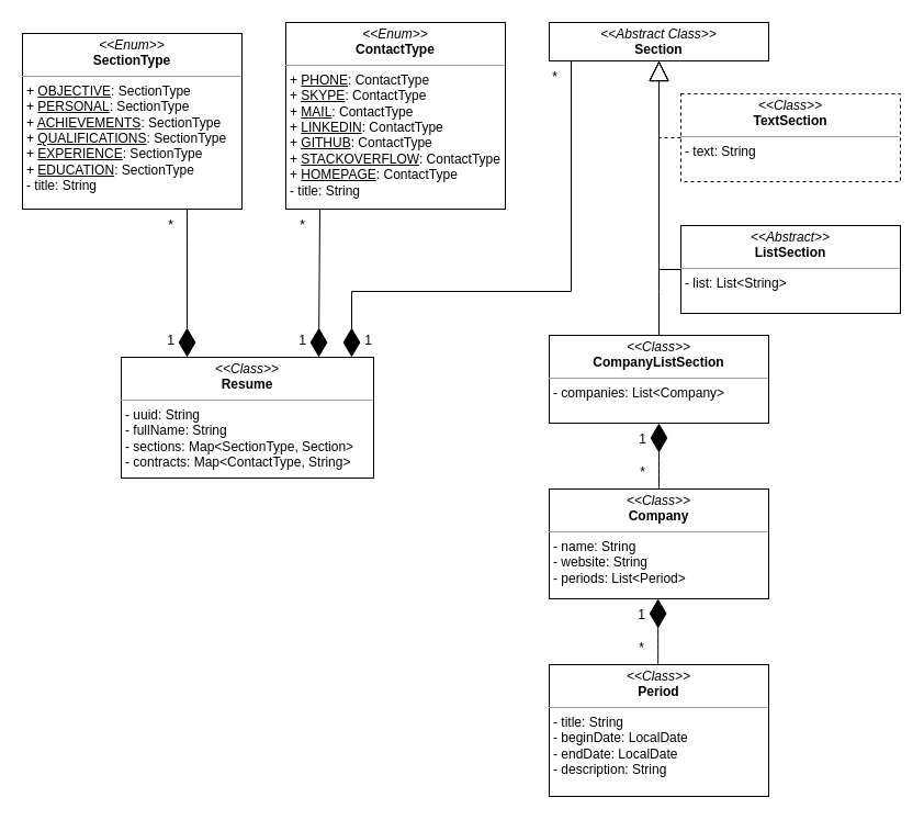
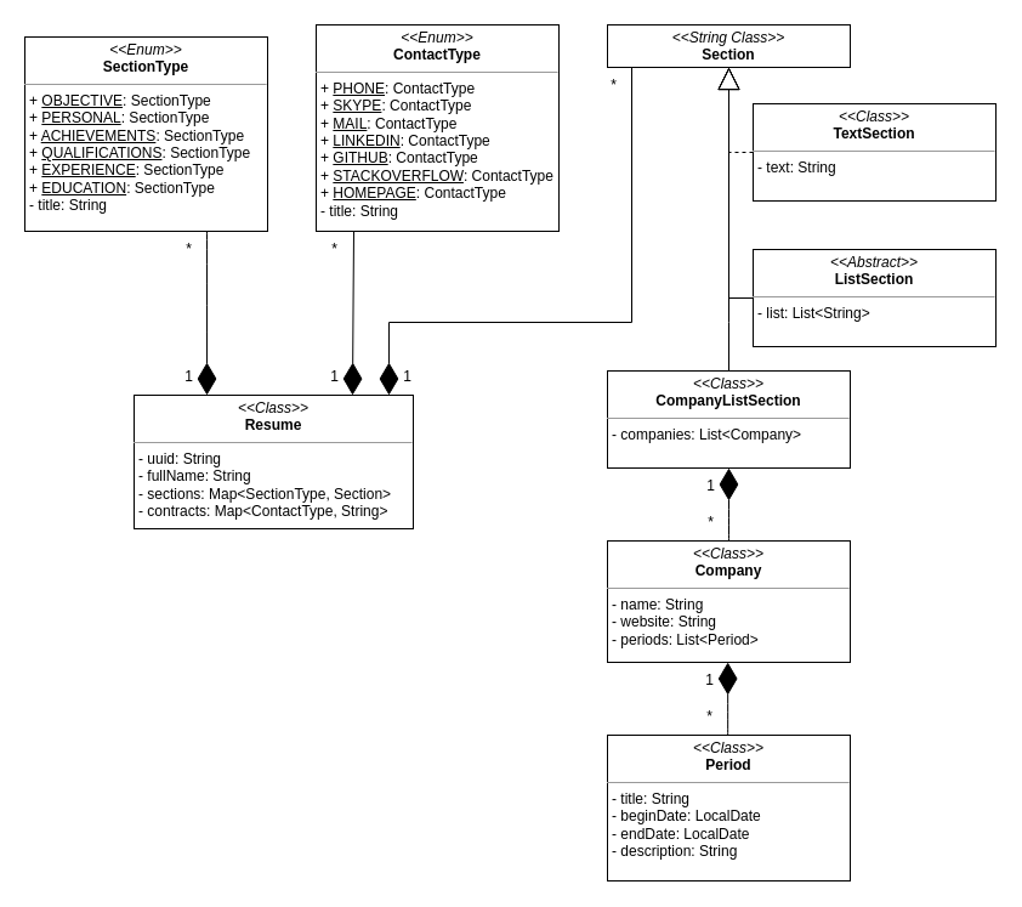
- <mxCell id="11" value="&lt;p style=&quot;margin:0px;margin-top:4px;text-align:center;&quot;&gt;&lt;i&gt;&amp;lt;&amp;lt;Abstract Class&amp;gt;&amp;gt;&lt;/i&gt;&lt;br&gt;&lt;b&gt;Section&lt;/b&gt;&lt;/p&gt;&lt;hr size=&quot;1&quot;&gt;" style="verticalAlign=top;align=left;overflow=fill;fontSize=12;fontFamily=Helvetica;html=1;" vertex="1" parent="1"><mxGeometry x="500" y="20" width="200" height="35" as="geometry" /></mxCell>
+ <mxCell id="11" value="&lt;p style=&quot;margin:0px;margin-top:4px;text-align:center;&quot;&gt;&lt;i&gt;&amp;lt;&amp;lt;String Class&amp;gt;&amp;gt;&lt;/i&gt;&lt;br&gt;&lt;b&gt;Section&lt;/b&gt;&lt;/p&gt;&lt;hr size=&quot;1&quot;&gt;" style="verticalAlign=top;align=left;overflow=fill;fontSize=12;fontFamily=Helvetica;html=1;" vertex="1" parent="1"><mxGeometry x="500" y="20" width="200" height="35" as="geometry" /></mxCell>
- <mxCell id="16" value="&lt;p style=&quot;margin:0px;margin-top:4px;text-align:center;&quot;&gt;&lt;i&gt;&amp;lt;&amp;lt;Class&amp;gt;&amp;gt;&lt;/i&gt;&lt;br&gt;&lt;b&gt;TextSection&lt;/b&gt;&lt;/p&gt;&lt;hr size=&quot;1&quot;&gt;&lt;p style=&quot;margin:0px;margin-left:4px;&quot;&gt;- text: String&lt;br&gt;&lt;/p&gt;" style="verticalAlign=top;align=left;overflow=fill;fontSize=12;fontFamily=Helvetica;html=1;dashed=1;" vertex="1" parent="1"><mxGeometry x="620" y="85" width="200" height="80" as="geometry" /></mxCell>
+ <mxCell id="16" value="&lt;p style=&quot;margin:0px;margin-top:4px;text-align:center;&quot;&gt;&lt;i&gt;&amp;lt;&amp;lt;Class&amp;gt;&amp;gt;&lt;/i&gt;&lt;br&gt;&lt;b&gt;TextSection&lt;/b&gt;&lt;/p&gt;&lt;hr size=&quot;1&quot;&gt;&lt;p style=&quot;margin:0px;margin-left:4px;&quot;&gt;- text: String&lt;br&gt;&lt;/p&gt;" style="verticalAlign=top;align=left;overflow=fill;fontSize=12;fontFamily=Helvetica;html=1;" vertex="1" parent="1"><mxGeometry x="620" y="85" width="200" height="80" as="geometry" /></mxCell>
